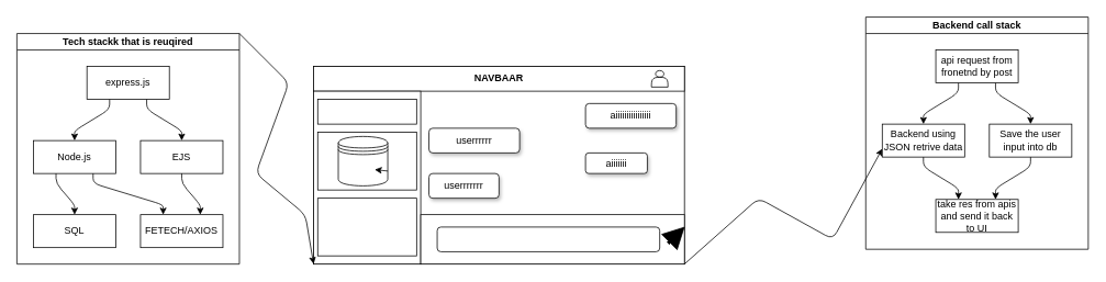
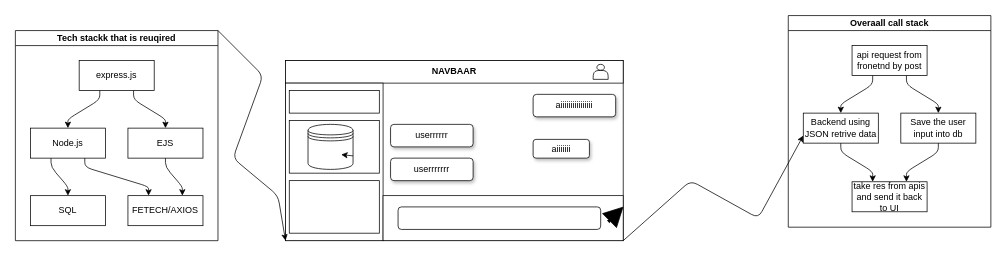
- <mxCell id="20" value="Backend call stack" style="swimlane;startSize=20;horizontal=1;childLayout=flowLayout;flowOrientation=north;resizable=0;interRankCellSpacing=50;containerType=tree;fontSize=12;" parent="1" vertex="1"><mxGeometry x="1050" y="20" width="270" height="282" as="geometry" /></mxCell>
+ <mxCell id="20" value="Overaall call stack" style="swimlane;startSize=20;horizontal=1;childLayout=flowLayout;flowOrientation=north;resizable=0;interRankCellSpacing=50;containerType=tree;fontSize=12;" parent="1" vertex="1"><mxGeometry x="1050" y="20" width="270" height="282" as="geometry" /></mxCell>
- <mxCell id="10" value="userrrrrr" style="rounded=1;whiteSpace=wrap;html=1;shadow=1;" parent="1" vertex="1"><mxGeometry x="520" y="155" width="110" height="30" as="geometry" /></mxCell>
+ <mxCell id="10" value="userrrrrr" style="rounded=1;whiteSpace=wrap;html=1;shadow=1;" parent="1" vertex="1"><mxGeometry x="520" y="165" width="110" height="30" as="geometry" /></mxCell>
- <mxCell id="8" value="userrrrrrr" style="rounded=1;whiteSpace=wrap;html=1;shadow=1;" parent="1" vertex="1"><mxGeometry x="520" y="210" width="85" height="30" as="geometry" /></mxCell>
+ <mxCell id="8" value="userrrrrrr" style="rounded=1;whiteSpace=wrap;html=1;shadow=1;" parent="1" vertex="1"><mxGeometry x="520" y="210" width="110" height="30" as="geometry" /></mxCell>
